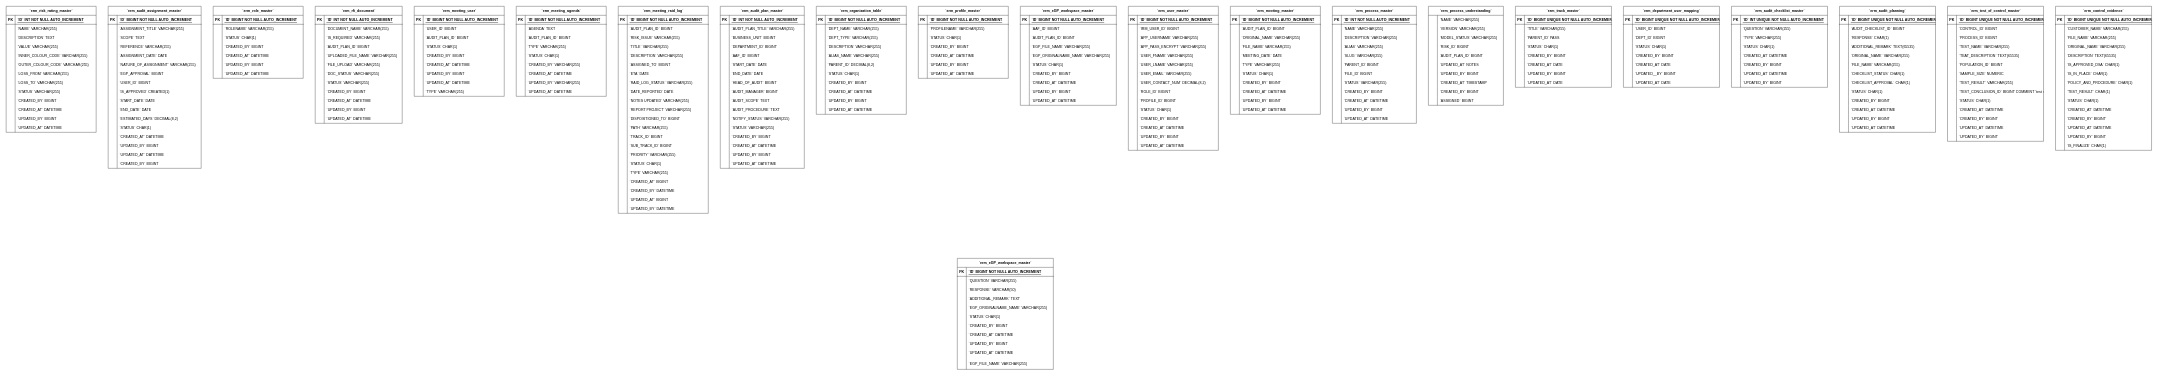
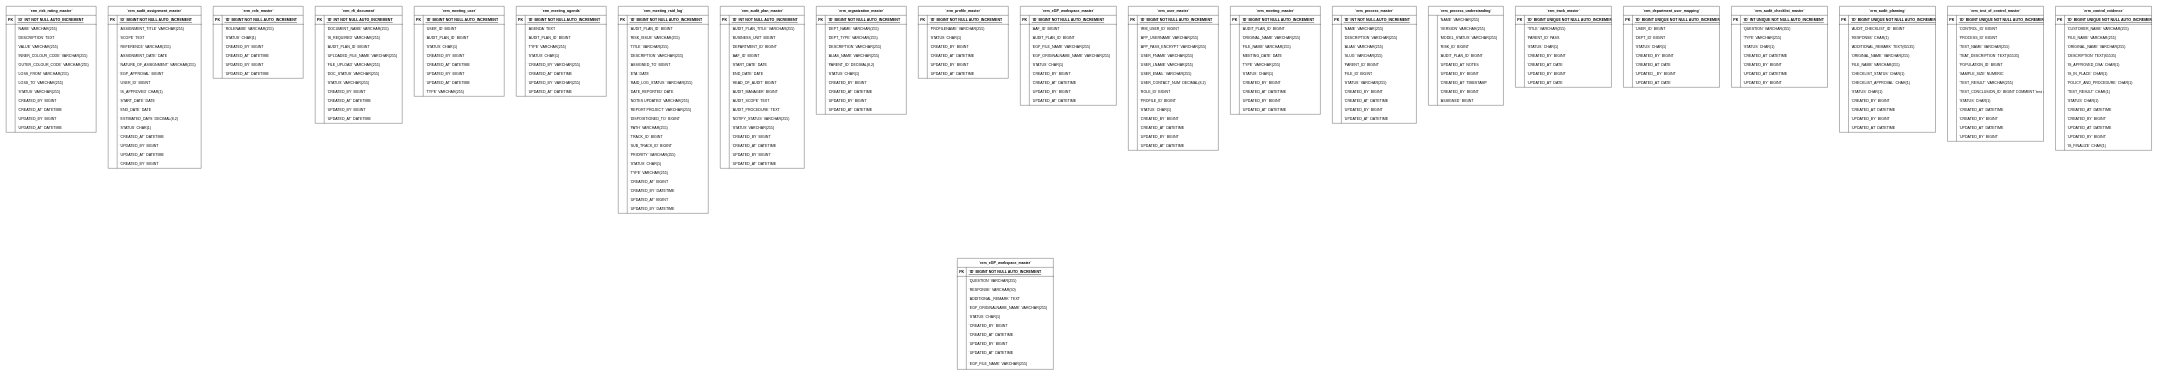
- <mxCell id="328" value="`erm_organization_table`" style="shape=table;startSize=30;container=1;collapsible=1;childLayout=tableLayout;fixedRows=1;rowLines=0;fontStyle=1;align=center;resizeLast=1;" vertex="1" parent="1"><mxGeometry x="2720" y="20" width="300" height="360" as="geometry" /></mxCell>
+ <mxCell id="328" value="`erm_organization_master`" style="shape=table;startSize=30;container=1;collapsible=1;childLayout=tableLayout;fixedRows=1;rowLines=0;fontStyle=1;align=center;resizeLast=1;" vertex="1" parent="1"><mxGeometry x="2720" y="20" width="300" height="360" as="geometry" /></mxCell>
- <mxCell id="69" value="`IS_APPROVED` CREATED(1)" style="shape=partialRectangle;overflow=hidden;connectable=0;fillColor=none;align=left;strokeColor=inherit;top=0;left=0;bottom=0;right=0;spacingLeft=6;" vertex="1" parent="67"><mxGeometry x="30" width="280" height="30" as="geometry"><mxRectangle width="280" height="30" as="alternateBounds" /></mxGeometry></mxCell>
+ <mxCell id="69" value="`IS_APPROVED` CHAR(1)" style="shape=partialRectangle;overflow=hidden;connectable=0;fillColor=none;align=left;strokeColor=inherit;top=0;left=0;bottom=0;right=0;spacingLeft=6;" vertex="1" parent="67"><mxGeometry x="30" width="280" height="30" as="geometry"><mxRectangle width="280" height="30" as="alternateBounds" /></mxGeometry></mxCell>
